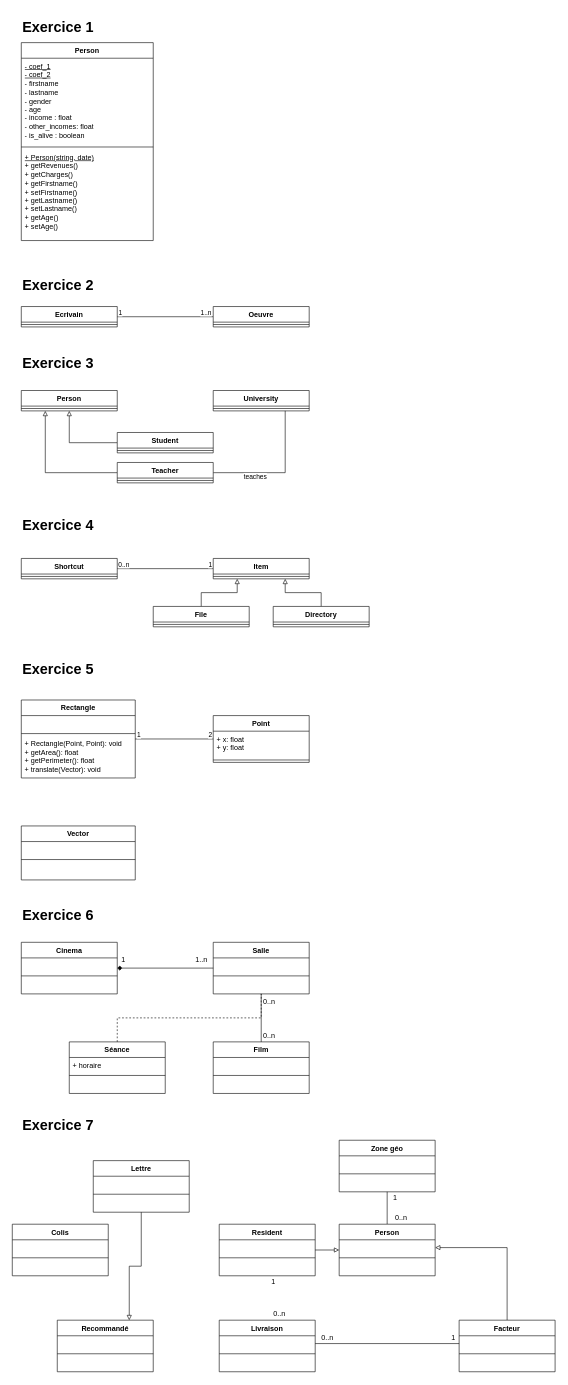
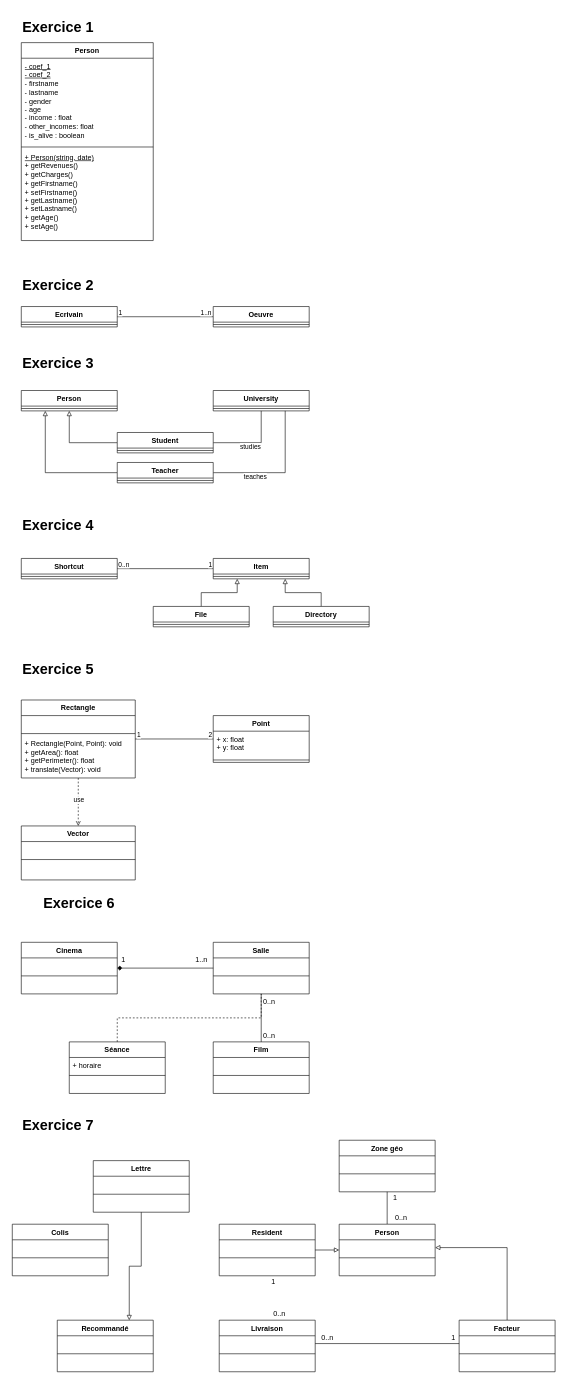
+ <mxCell id="21" style="edgeStyle=orthogonalEdgeStyle;rounded=0;orthogonalLoop=1;jettySize=auto;html=1;exitX=1;exitY=0.5;exitDx=0;exitDy=0;entryX=0.5;entryY=1;entryDx=0;entryDy=0;endArrow=none;endFill=0;" edge="1" parent="1" source="23" target="18"><mxGeometry relative="1" as="geometry" /></mxCell>
+ <mxCell id="22" value="studies" style="edgeLabel;html=1;align=center;verticalAlign=middle;resizable=0;points=[];" vertex="1" connectable="0" parent="21"><mxGeometry x="-0.087" y="-1" relative="1" as="geometry"><mxPoint y="5" as="offset" /></mxGeometry></mxCell>
+ <mxCell id="51" value="" style="edgeStyle=orthogonalEdgeStyle;rounded=0;orthogonalLoop=1;jettySize=auto;html=1;endArrow=open;endFill=0;dashed=1;startArrow=none;startFill=0;" edge="1" parent="1" source="53" target="57"><mxGeometry relative="1" as="geometry" /></mxCell>
+ <mxCell id="52" value="use" style="edgeLabel;html=1;align=center;verticalAlign=middle;resizable=0;points=[];" vertex="1" connectable="0" parent="51"><mxGeometry x="-0.1" y="1" relative="1" as="geometry"><mxPoint x="-1" as="offset" /></mxGeometry></mxCell>
- <mxCell id="61" value="&lt;h1&gt;Exercice 6&lt;/h1&gt;" style="text;html=1;align=left;verticalAlign=middle;resizable=0;points=[];autosize=1;strokeColor=none;fillColor=none;" vertex="1" parent="1"><mxGeometry x="35" y="1500" width="130" height="50" as="geometry" /></mxCell>
+ <mxCell id="61" value="&lt;h1&gt;Exercice 6&lt;/h1&gt;" style="text;html=1;align=left;verticalAlign=middle;resizable=0;points=[];autosize=1;strokeColor=none;fillColor=none;" vertex="1" parent="1"><mxGeometry x="70" y="1480" width="130" height="50" as="geometry" /></mxCell>
